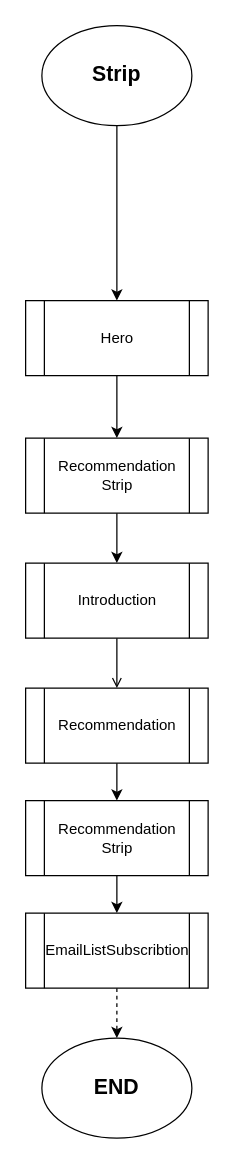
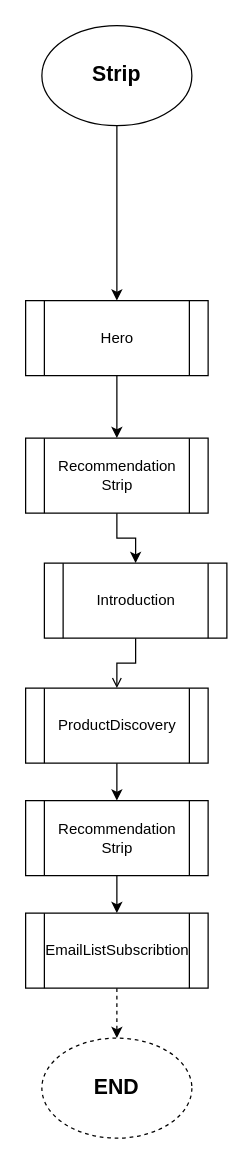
- <mxCell id="9" value="Introduction" style="shape=process;whiteSpace=wrap;html=1;backgroundOutline=1;" parent="1" vertex="1"><mxGeometry x="20" y="450" width="146" height="60" as="geometry" /></mxCell>
+ <mxCell id="9" value="Introduction" style="shape=process;whiteSpace=wrap;html=1;backgroundOutline=1;" parent="1" vertex="1"><mxGeometry x="35" y="450" width="146" height="60" as="geometry" /></mxCell>
- <mxCell id="11" value="Recommendation" style="shape=process;whiteSpace=wrap;html=1;backgroundOutline=1;" parent="1" vertex="1"><mxGeometry x="20" y="550" width="146" height="60" as="geometry" /></mxCell>
+ <mxCell id="11" value="ProductDiscovery" style="shape=process;whiteSpace=wrap;html=1;backgroundOutline=1;" parent="1" vertex="1"><mxGeometry x="20" y="550" width="146" height="60" as="geometry" /></mxCell>
- <mxCell id="16" value="&lt;b&gt;&lt;font style=&quot;font-size: 17px&quot;&gt;END&lt;/font&gt;&lt;/b&gt;" style="ellipse;whiteSpace=wrap;html=1;" parent="1" vertex="1"><mxGeometry x="33" y="830" width="120" height="80" as="geometry" /></mxCell>
+ <mxCell id="16" value="&lt;b&gt;&lt;font style=&quot;font-size: 17px&quot;&gt;END&lt;/font&gt;&lt;/b&gt;" style="ellipse;whiteSpace=wrap;html=1;dashed=1;" parent="1" vertex="1"><mxGeometry x="33" y="830" width="120" height="80" as="geometry" /></mxCell>
